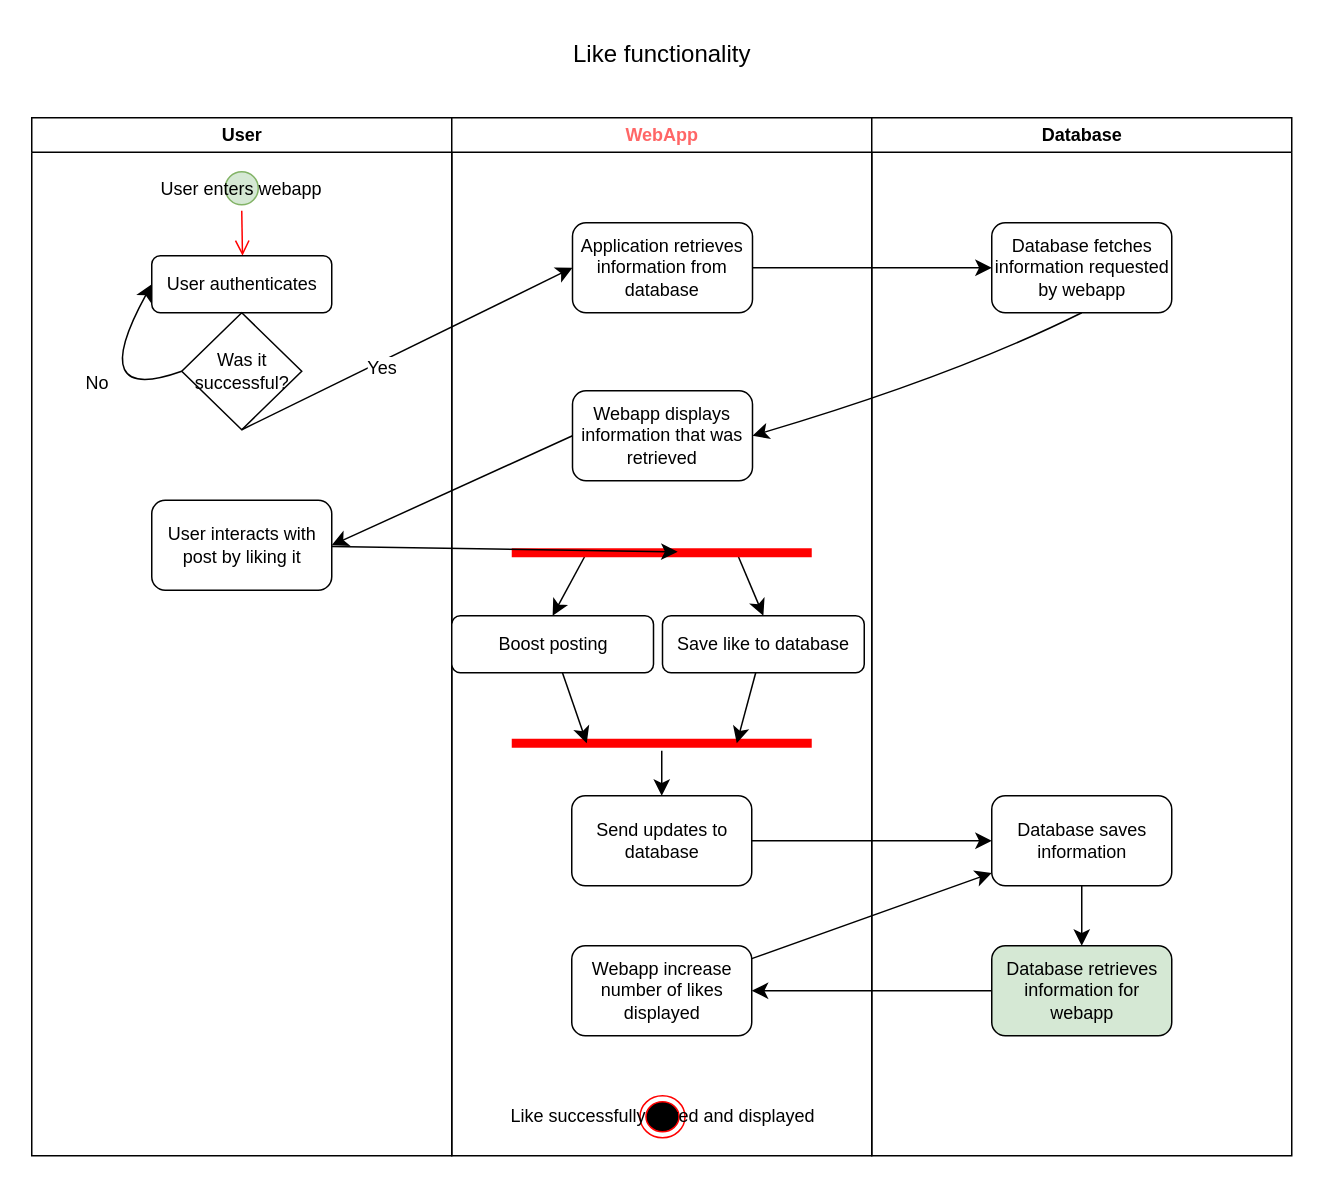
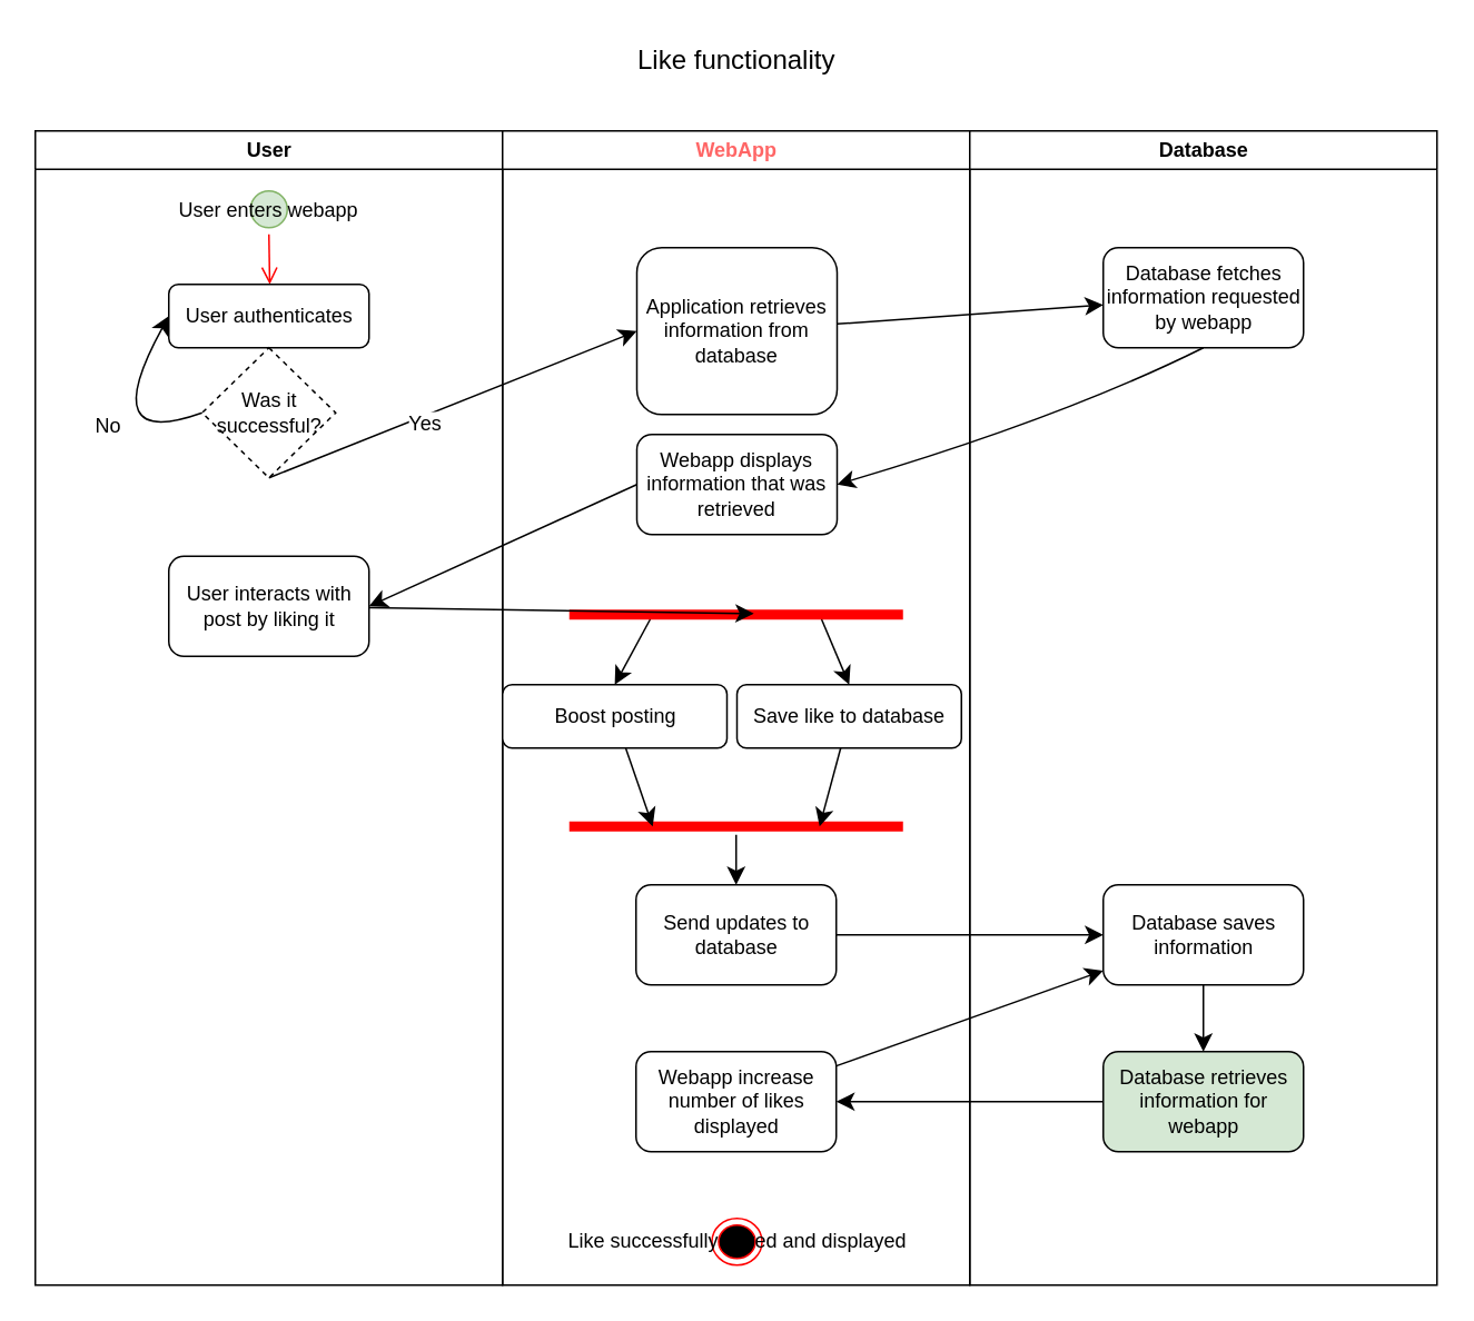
- <mxCell id="13" value="Application retrieves information from database" style="rounded=1;whiteSpace=wrap;html=1;" vertex="1" parent="12"><mxGeometry x="80.5" y="70" width="120" height="60" as="geometry" /></mxCell>
+ <mxCell id="13" value="Application retrieves information from database" style="rounded=1;whiteSpace=wrap;html=1;" vertex="1" parent="12"><mxGeometry x="80.5" y="70" width="120" height="100" as="geometry" /></mxCell>
- <mxCell id="11" value="Was it successful?" style="rhombus;whiteSpace=wrap;html=1;" vertex="1" parent="2"><mxGeometry x="100" y="130" width="80" height="78" as="geometry" /></mxCell>
+ <mxCell id="11" value="Was it successful?" style="rhombus;whiteSpace=wrap;html=1;dashed=1;" vertex="1" parent="2"><mxGeometry x="100" y="130" width="80" height="78" as="geometry" /></mxCell>
